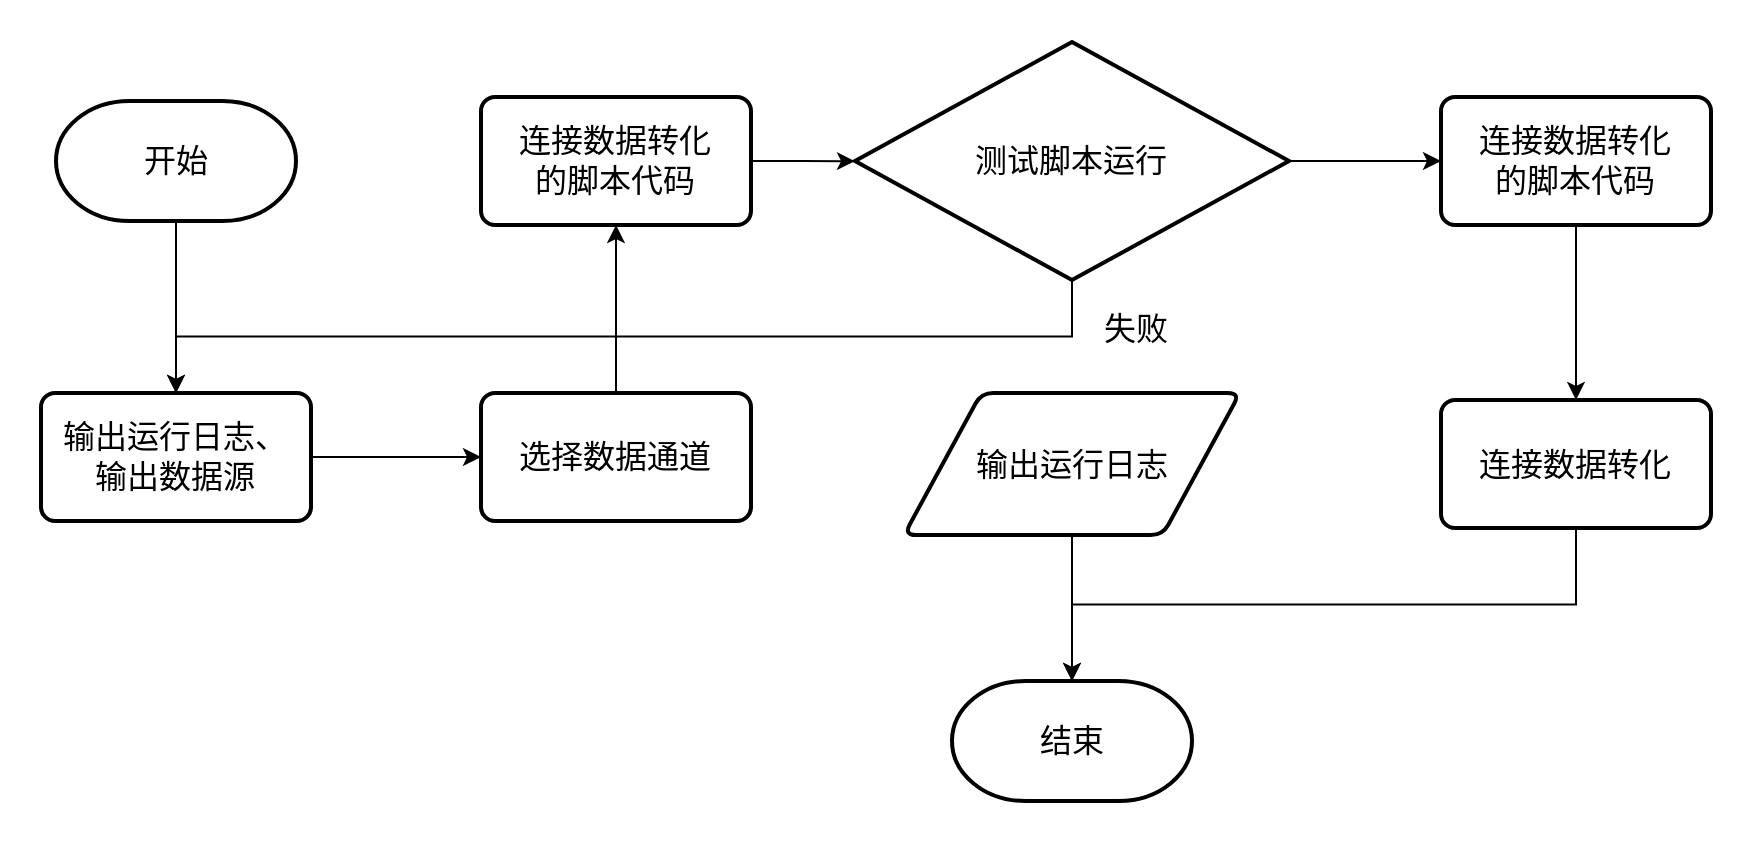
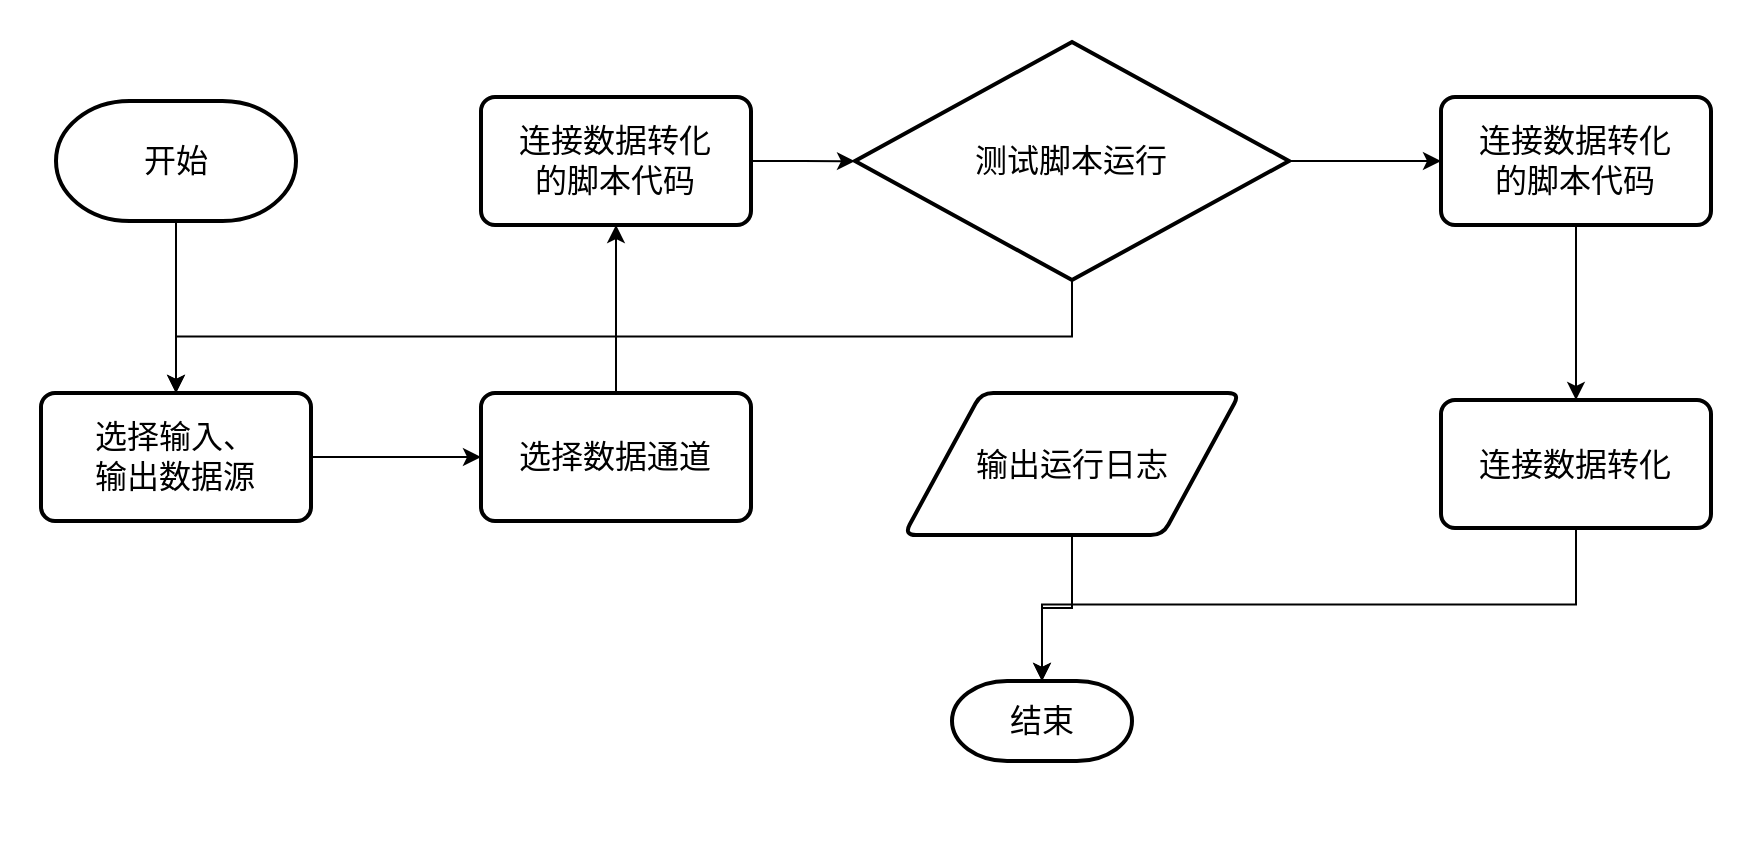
- <mxCell id="16" value="&lt;font style=&quot;font-size: 16px;&quot;&gt;失败&lt;/font&gt;" style="text;html=1;align=center;verticalAlign=middle;whiteSpace=wrap;rounded=0;" vertex="1" parent="1"><mxGeometry x="538" y="149" width="60" height="30" as="geometry" /></mxCell>
- <mxCell id="9" value="&lt;font style=&quot;font-size: 16px;&quot;&gt;输出运行日志、&lt;br&gt;输出数据源&lt;/font&gt;" style="rounded=1;whiteSpace=wrap;html=1;absoluteArcSize=1;arcSize=14;strokeWidth=2;" vertex="1" parent="1"><mxGeometry x="20" y="196" width="135" height="64" as="geometry" /></mxCell>
+ <mxCell id="9" value="&lt;font style=&quot;font-size: 16px;&quot;&gt;选择输入、&lt;br&gt;输出数据源&lt;/font&gt;" style="rounded=1;whiteSpace=wrap;html=1;absoluteArcSize=1;arcSize=14;strokeWidth=2;" vertex="1" parent="1"><mxGeometry x="20" y="196" width="135" height="64" as="geometry" /></mxCell>
- <mxCell id="4" value="&lt;font style=&quot;font-size: 16px;&quot;&gt;结束&lt;/font&gt;" style="strokeWidth=2;html=1;shape=mxgraph.flowchart.terminator;whiteSpace=wrap;" vertex="1" parent="1"><mxGeometry x="475.5" y="340" width="120" height="60" as="geometry" /></mxCell>
+ <mxCell id="4" value="&lt;font style=&quot;font-size: 16px;&quot;&gt;结束&lt;/font&gt;" style="strokeWidth=2;html=1;shape=mxgraph.flowchart.terminator;whiteSpace=wrap;" vertex="1" parent="1"><mxGeometry x="475.5" y="340" width="90" height="40" as="geometry" /></mxCell>
